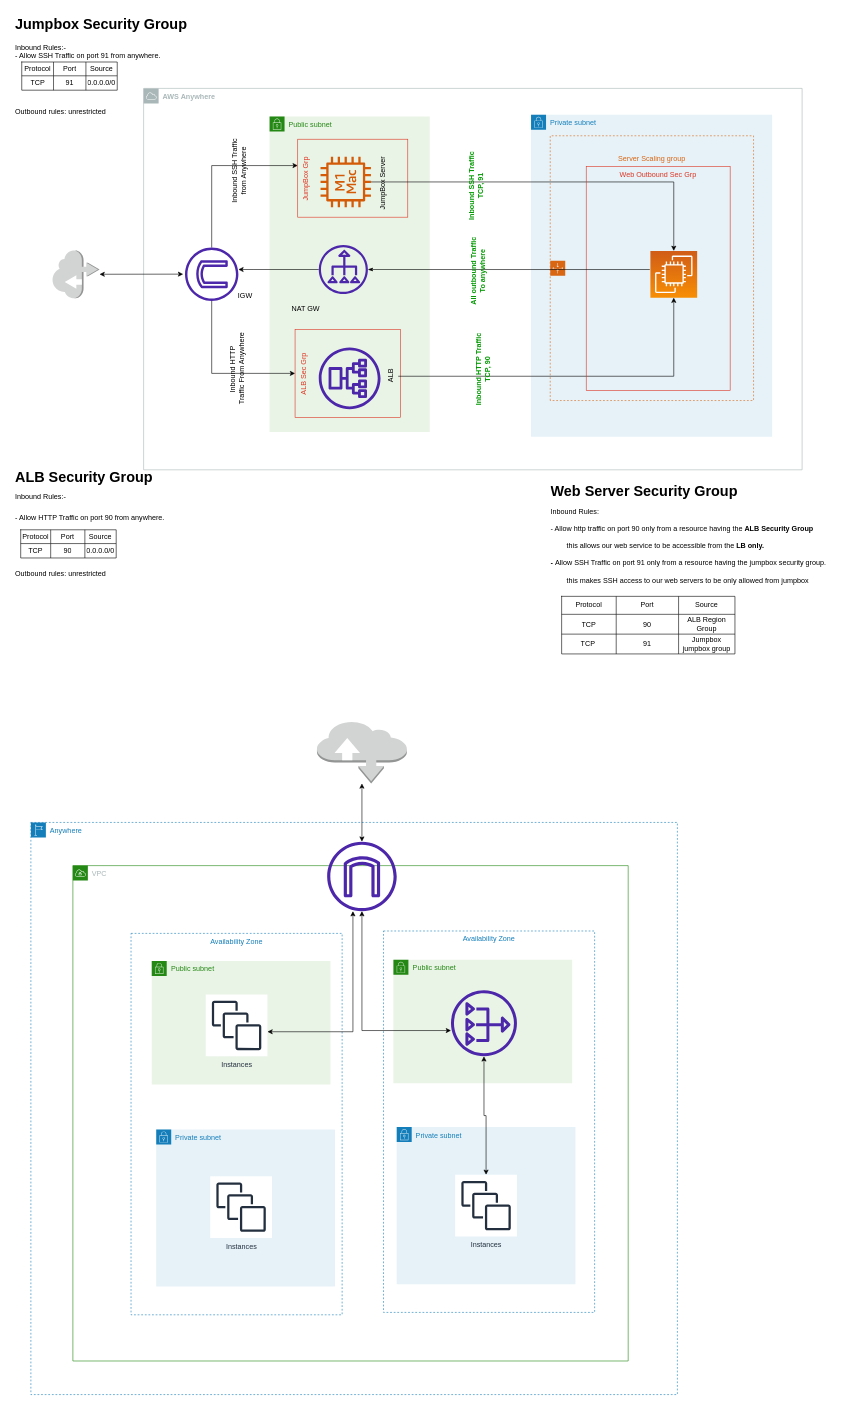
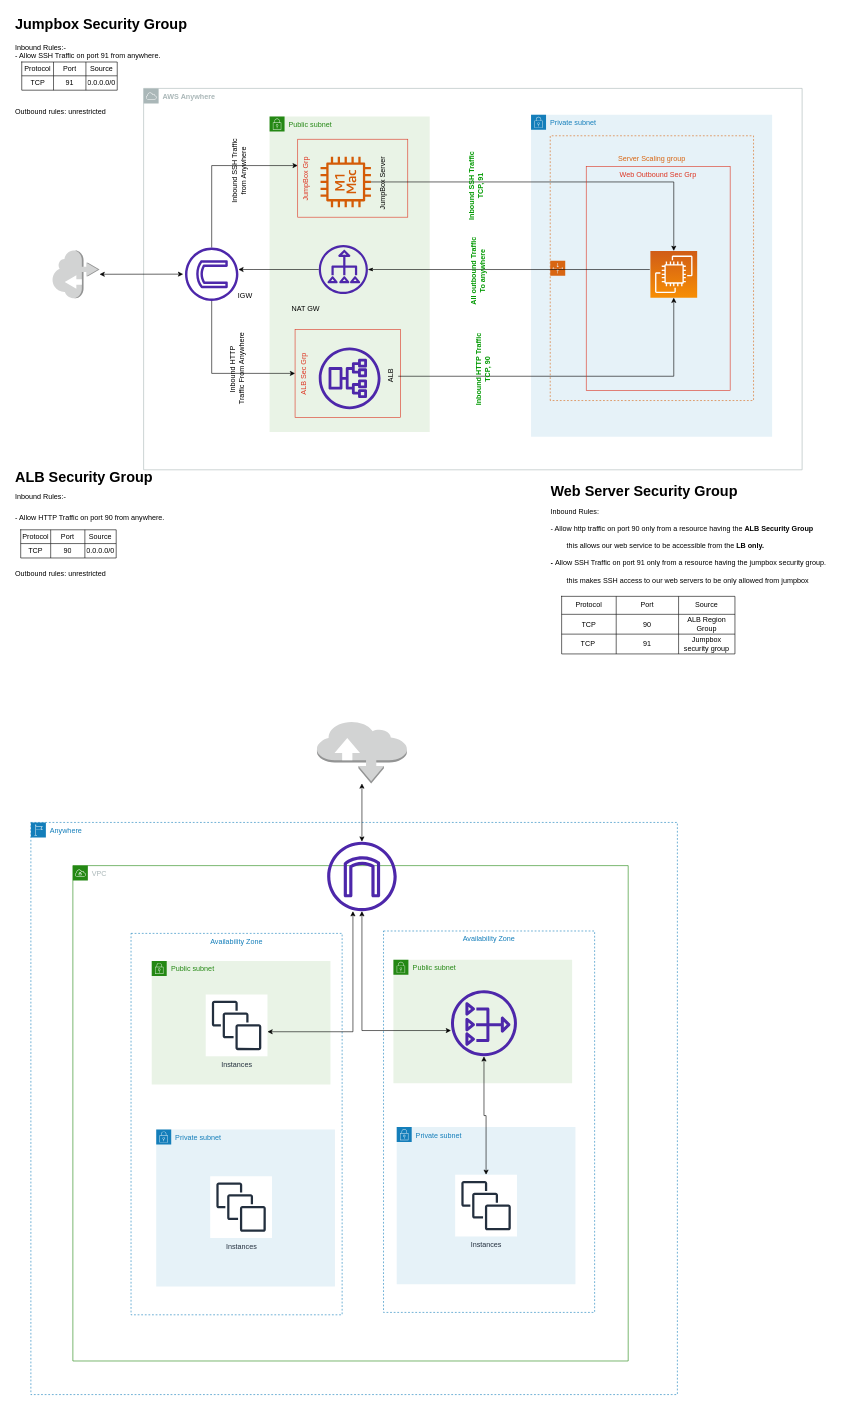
- <mxCell id="64" value="Jumpbox jumpbox group" style="shape=partialRectangle;html=1;whiteSpace=wrap;connectable=0;fillColor=none;top=0;left=0;bottom=0;right=0;overflow=hidden;fontColor=#000000;" parent="61" vertex="1"><mxGeometry x="195" width="94" height="33" as="geometry"><mxRectangle width="94" height="33" as="alternateBounds" /></mxGeometry></mxCell>
+ <mxCell id="64" value="Jumpbox security group" style="shape=partialRectangle;html=1;whiteSpace=wrap;connectable=0;fillColor=none;top=0;left=0;bottom=0;right=0;overflow=hidden;fontColor=#000000;" parent="61" vertex="1"><mxGeometry x="195" width="94" height="33" as="geometry"><mxRectangle width="94" height="33" as="alternateBounds" /></mxGeometry></mxCell>
